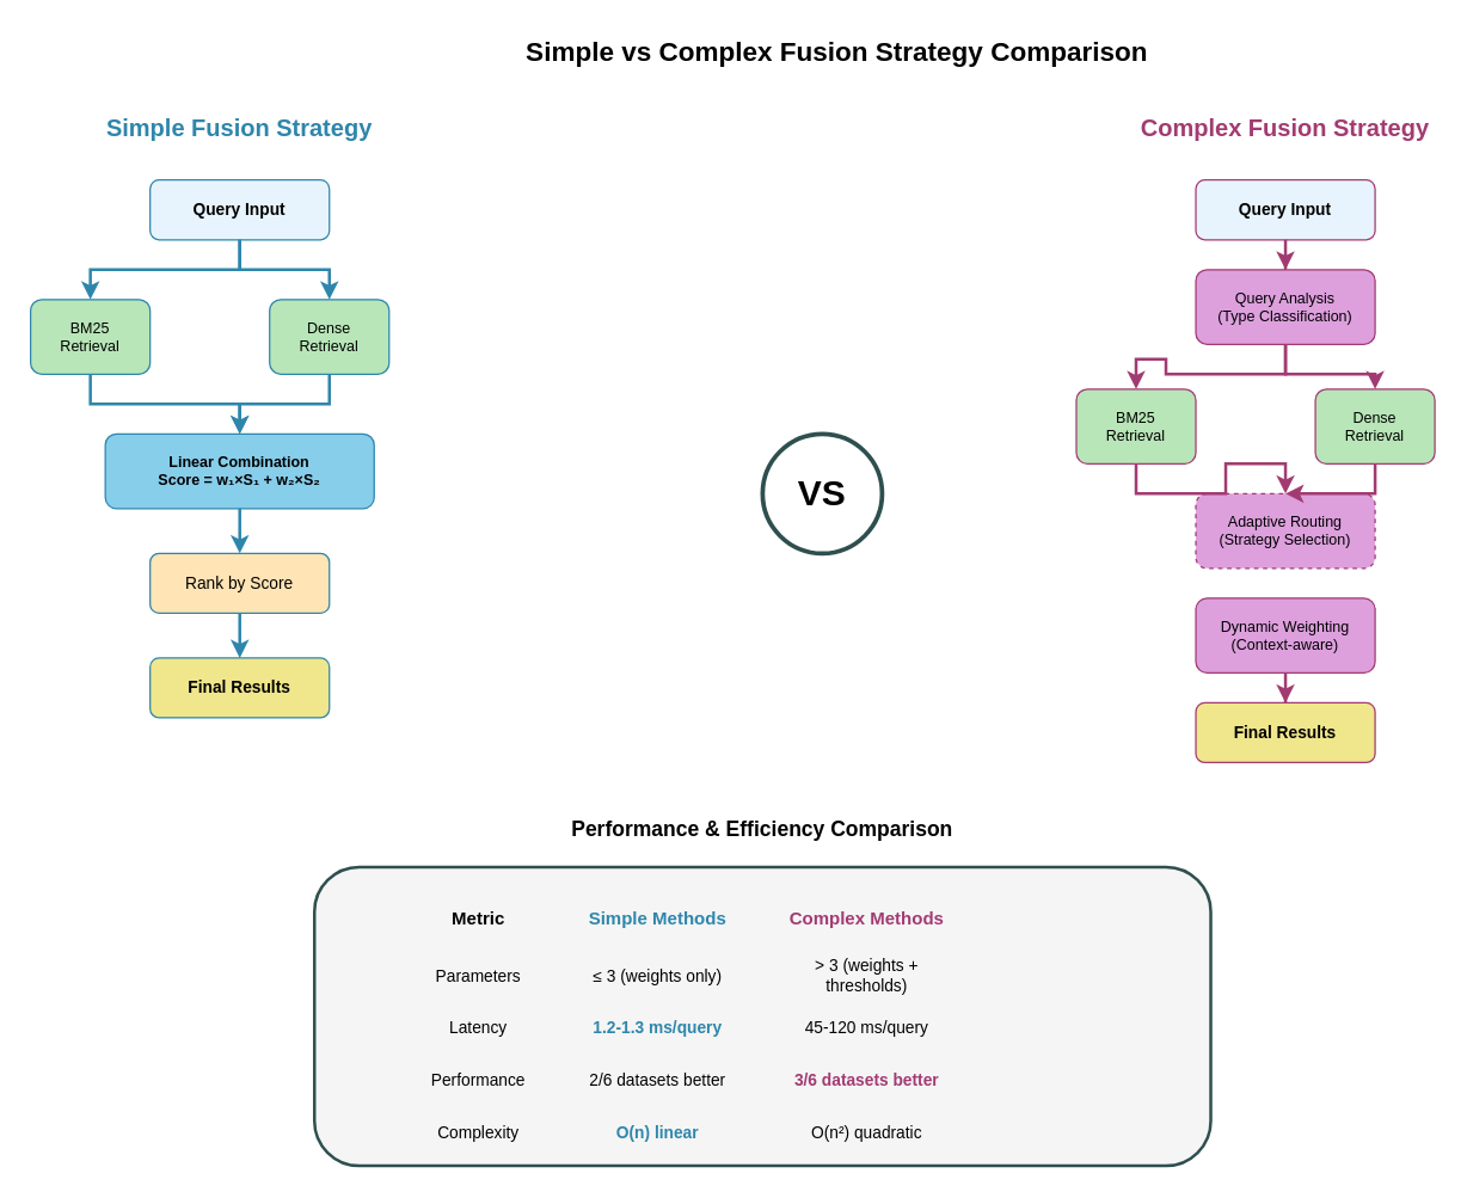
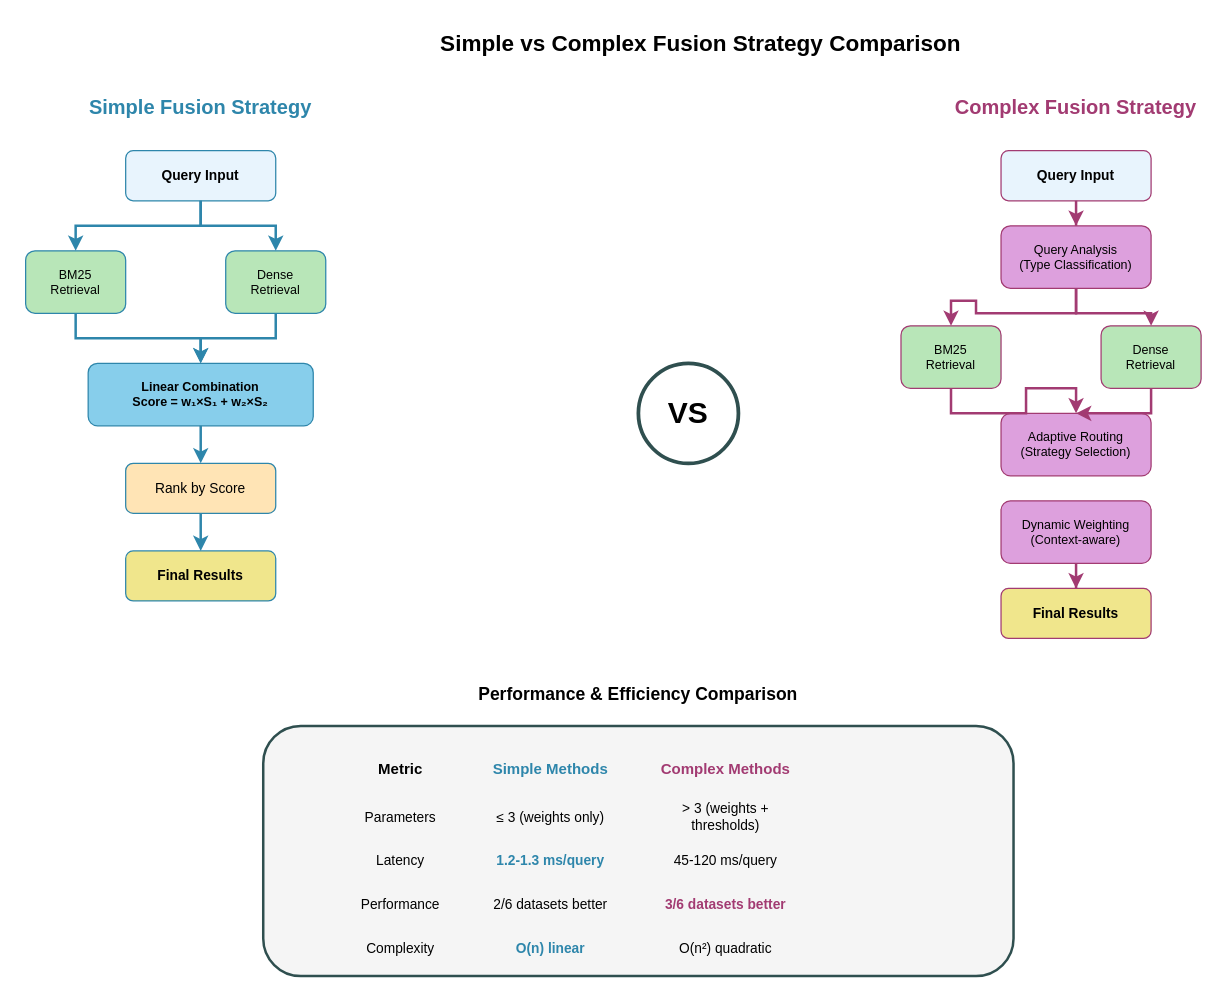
- <mxCell id="15" value="Adaptive Routing&#10;(Strategy Selection)" style="rounded=1;whiteSpace=wrap;html=1;fillColor=#DDA0DD;strokeColor=#A23B72;fontSize=10;dashed=1;" vertex="1" parent="1"><mxGeometry x="800" y="330" width="120" height="50" as="geometry" /></mxCell>
+ <mxCell id="15" value="Adaptive Routing&#10;(Strategy Selection)" style="rounded=1;whiteSpace=wrap;html=1;fillColor=#DDA0DD;strokeColor=#A23B72;fontSize=10;" vertex="1" parent="1"><mxGeometry x="800" y="330" width="120" height="50" as="geometry" /></mxCell>
